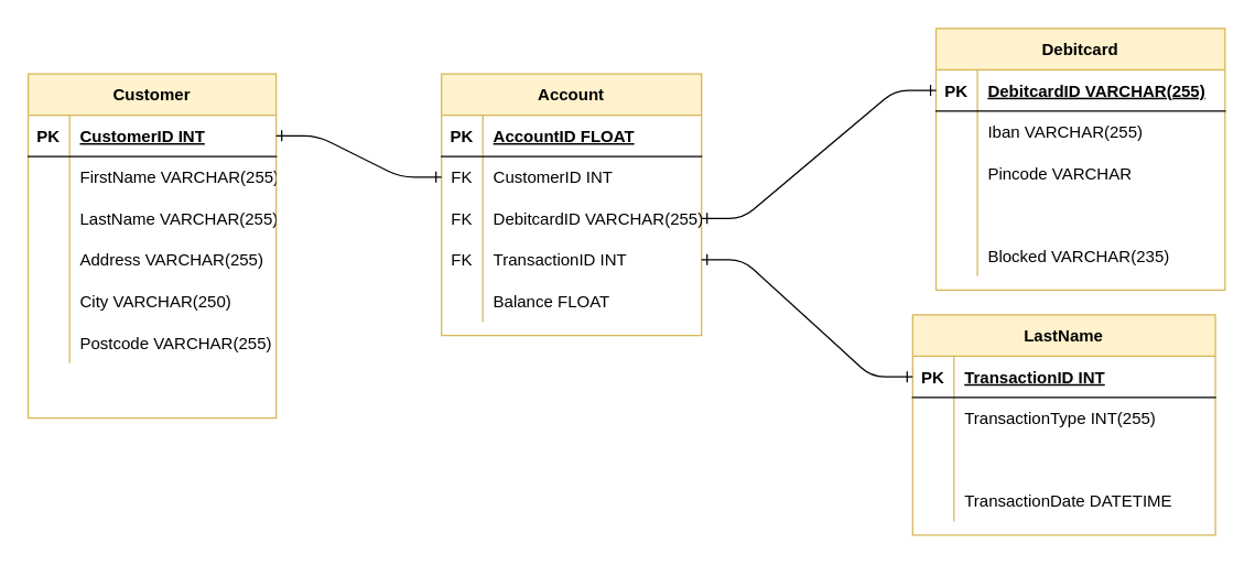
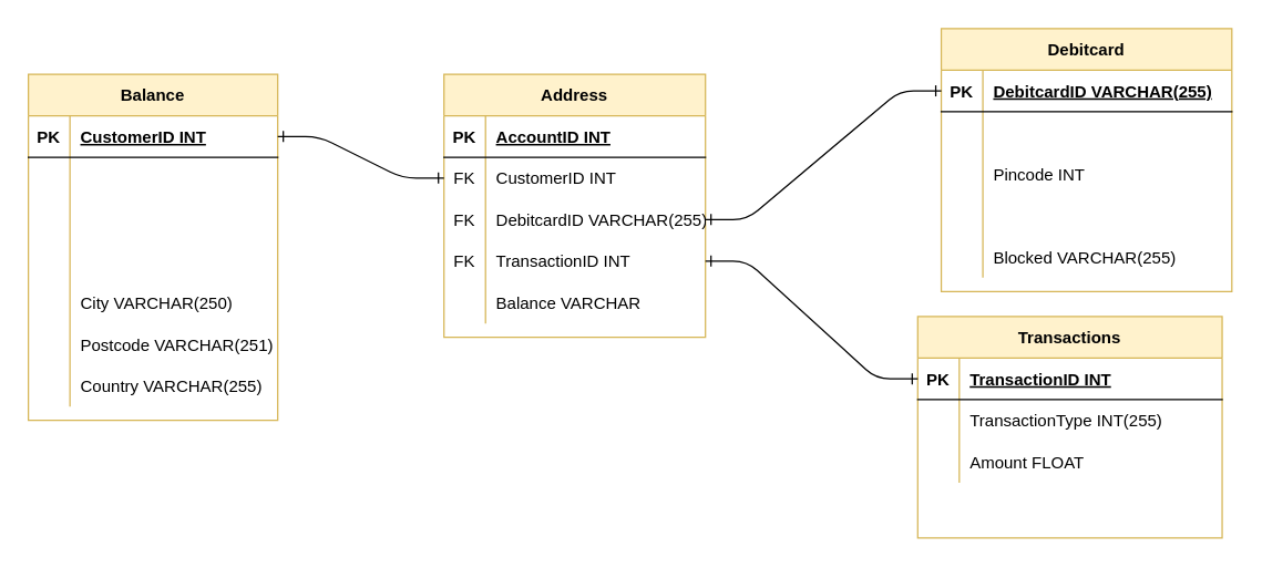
- <mxCell id="2" value="Customer" style="shape=table;startSize=30;container=1;collapsible=1;childLayout=tableLayout;fixedRows=1;rowLines=0;fontStyle=1;align=center;resizeLast=1;fillColor=#fff2cc;strokeColor=#d6b656;" parent="1" vertex="1"><mxGeometry x="20" y="53" width="180" height="250" as="geometry" /></mxCell>
+ <mxCell id="2" value="Balance" style="shape=table;startSize=30;container=1;collapsible=1;childLayout=tableLayout;fixedRows=1;rowLines=0;fontStyle=1;align=center;resizeLast=1;fillColor=#fff2cc;strokeColor=#d6b656;" parent="1" vertex="1"><mxGeometry x="20" y="53" width="180" height="250" as="geometry" /></mxCell>
- <mxCell id="24" value="Account" style="shape=table;startSize=30;container=1;collapsible=1;childLayout=tableLayout;fixedRows=1;rowLines=0;fontStyle=1;align=center;resizeLast=1;fillColor=#fff2cc;strokeColor=#d6b656;" parent="1" vertex="1"><mxGeometry x="320" y="53" width="188.75" height="190" as="geometry" /></mxCell>
+ <mxCell id="24" value="Address" style="shape=table;startSize=30;container=1;collapsible=1;childLayout=tableLayout;fixedRows=1;rowLines=0;fontStyle=1;align=center;resizeLast=1;fillColor=#fff2cc;strokeColor=#d6b656;" parent="1" vertex="1"><mxGeometry x="320" y="53" width="188.75" height="190" as="geometry" /></mxCell>
- <mxCell id="46" value="Iban VARCHAR(255)" style="shape=partialRectangle;connectable=0;fillColor=none;top=0;left=0;bottom=0;right=0;align=left;spacingLeft=6;overflow=hidden;" vertex="1" parent="44"><mxGeometry x="30" width="179.75" height="30" as="geometry" /></mxCell>
- <mxCell id="27" value="AccountID FLOAT" style="shape=partialRectangle;connectable=0;fillColor=none;top=0;left=0;bottom=0;right=0;align=left;spacingLeft=6;fontStyle=5;overflow=hidden;" parent="25" vertex="1"><mxGeometry x="30" width="158.75" height="30" as="geometry" /></mxCell>
+ <mxCell id="27" value="AccountID INT" style="shape=partialRectangle;connectable=0;fillColor=none;top=0;left=0;bottom=0;right=0;align=left;spacingLeft=6;fontStyle=5;overflow=hidden;" parent="25" vertex="1"><mxGeometry x="30" width="158.75" height="30" as="geometry" /></mxCell>
- <mxCell id="49" value="Pincode VARCHAR" style="shape=partialRectangle;connectable=0;fillColor=none;top=0;left=0;bottom=0;right=0;align=left;spacingLeft=6;overflow=hidden;" parent="47" vertex="1"><mxGeometry x="30" width="179.75" height="30" as="geometry" /></mxCell>
+ <mxCell id="49" value="Pincode INT" style="shape=partialRectangle;connectable=0;fillColor=none;top=0;left=0;bottom=0;right=0;align=left;spacingLeft=6;overflow=hidden;" parent="47" vertex="1"><mxGeometry x="30" width="179.75" height="30" as="geometry" /></mxCell>
- <mxCell id="8" value="FirstName VARCHAR(255)" style="shape=partialRectangle;connectable=0;fillColor=none;top=0;left=0;bottom=0;right=0;align=left;spacingLeft=6;overflow=hidden;" parent="6" vertex="1"><mxGeometry x="30" width="150" height="30" as="geometry" /></mxCell>
- <mxCell id="11" value="LastName VARCHAR(255)" style="shape=partialRectangle;connectable=0;fillColor=none;top=0;left=0;bottom=0;right=0;align=left;spacingLeft=6;overflow=hidden;" parent="9" vertex="1"><mxGeometry x="30" width="150" height="30" as="geometry" /></mxCell>
- <mxCell id="54" value="Blocked VARCHAR(235)" style="shape=partialRectangle;connectable=0;fillColor=none;top=0;left=0;bottom=0;right=0;align=left;spacingLeft=6;overflow=hidden;" parent="52" vertex="1"><mxGeometry x="30" width="179.75" height="30" as="geometry" /></mxCell>
+ <mxCell id="54" value="Blocked VARCHAR(255)" style="shape=partialRectangle;connectable=0;fillColor=none;top=0;left=0;bottom=0;right=0;align=left;spacingLeft=6;overflow=hidden;" parent="52" vertex="1"><mxGeometry x="30" width="179.75" height="30" as="geometry" /></mxCell>
- <mxCell id="14" value="Address VARCHAR(255)" style="shape=partialRectangle;connectable=0;fillColor=none;top=0;left=0;bottom=0;right=0;align=left;spacingLeft=6;overflow=hidden;" parent="12" vertex="1"><mxGeometry x="30" width="150" height="30" as="geometry" /></mxCell>
- <mxCell id="39" value="Balance FLOAT" style="shape=partialRectangle;connectable=0;fillColor=none;top=0;left=0;bottom=0;right=0;align=left;spacingLeft=6;overflow=hidden;" parent="37" vertex="1"><mxGeometry x="30" width="158.75" height="30" as="geometry" /></mxCell>
+ <mxCell id="39" value="Balance VARCHAR" style="shape=partialRectangle;connectable=0;fillColor=none;top=0;left=0;bottom=0;right=0;align=left;spacingLeft=6;overflow=hidden;" parent="37" vertex="1"><mxGeometry x="30" width="158.75" height="30" as="geometry" /></mxCell>
- <mxCell id="57" value="LastName" style="shape=table;startSize=30;container=1;collapsible=1;childLayout=tableLayout;fixedRows=1;rowLines=0;fontStyle=1;align=center;resizeLast=1;fillColor=#fff2cc;strokeColor=#d6b656;" parent="1" vertex="1"><mxGeometry x="662" y="228" width="219.75" height="160" as="geometry" /></mxCell>
+ <mxCell id="57" value="Transactions" style="shape=table;startSize=30;container=1;collapsible=1;childLayout=tableLayout;fixedRows=1;rowLines=0;fontStyle=1;align=center;resizeLast=1;fillColor=#fff2cc;strokeColor=#d6b656;" parent="1" vertex="1"><mxGeometry x="662" y="228" width="219.75" height="160" as="geometry" /></mxCell>
- <mxCell id="20" value="Postcode VARCHAR(255)" style="shape=partialRectangle;connectable=0;fillColor=none;top=0;left=0;bottom=0;right=0;align=left;spacingLeft=6;overflow=hidden;" parent="18" vertex="1"><mxGeometry x="30" width="150" height="30" as="geometry" /></mxCell>
+ <mxCell id="20" value="Postcode VARCHAR(251)" style="shape=partialRectangle;connectable=0;fillColor=none;top=0;left=0;bottom=0;right=0;align=left;spacingLeft=6;overflow=hidden;" parent="18" vertex="1"><mxGeometry x="30" width="150" height="30" as="geometry" /></mxCell>
+ <mxCell id="23" value="Country VARCHAR(255)" style="shape=partialRectangle;connectable=0;fillColor=none;top=0;left=0;bottom=0;right=0;align=left;spacingLeft=6;overflow=hidden;" parent="21" vertex="1"><mxGeometry x="30" width="150" height="30" as="geometry" /></mxCell>
+ <mxCell id="66" value="Amount FLOAT" style="shape=partialRectangle;connectable=0;fillColor=none;top=0;left=0;bottom=0;right=0;align=left;spacingLeft=6;overflow=hidden;" parent="64" vertex="1"><mxGeometry x="30" width="189.75" height="30" as="geometry" /></mxCell>
- <mxCell id="69" value="TransactionDate DATETIME" style="shape=partialRectangle;connectable=0;fillColor=none;top=0;left=0;bottom=0;right=0;align=left;spacingLeft=6;overflow=hidden;" parent="67" vertex="1"><mxGeometry x="30" width="189.75" height="30" as="geometry" /></mxCell>
